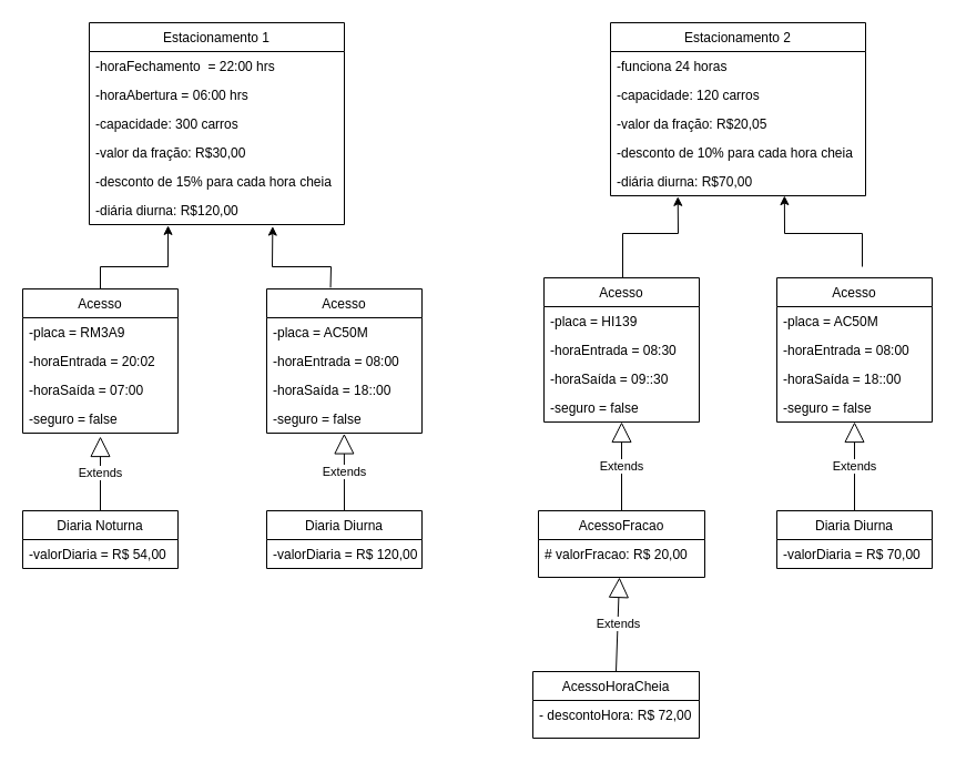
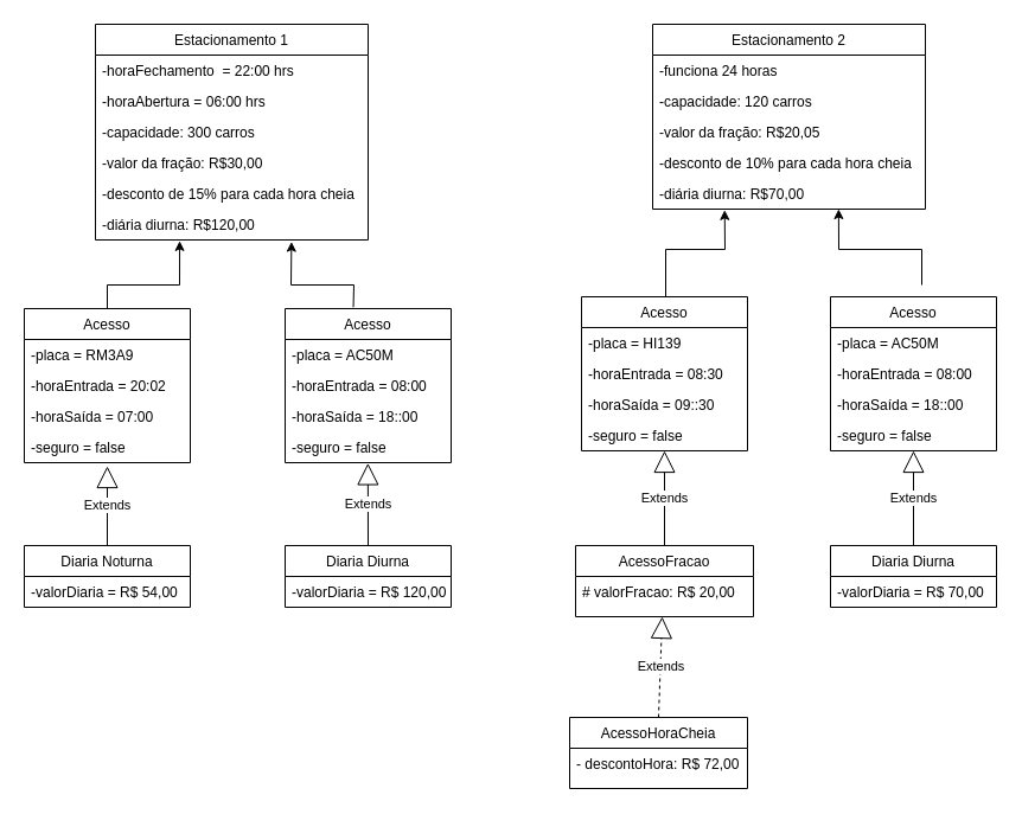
- <mxCell id="49" value="Extends" style="endArrow=block;endSize=16;endFill=0;html=1;rounded=0;exitX=0.5;exitY=0;exitDx=0;exitDy=0;entryX=0.487;entryY=1;entryDx=0;entryDy=0;entryPerimeter=0;" parent="1" source="50" target="53" edge="1"><mxGeometry width="160" relative="1" as="geometry"><mxPoint x="580" y="605" as="sourcePoint" /><mxPoint x="580" y="520" as="targetPoint" /></mxGeometry></mxCell>
+ <mxCell id="49" value="Extends" style="endArrow=block;endSize=16;endFill=0;html=1;rounded=0;exitX=0.5;exitY=0;exitDx=0;exitDy=0;entryX=0.487;entryY=1;entryDx=0;entryDy=0;entryPerimeter=0;dashed=1;" parent="1" source="50" target="53" edge="1"><mxGeometry width="160" relative="1" as="geometry"><mxPoint x="580" y="605" as="sourcePoint" /><mxPoint x="580" y="520" as="targetPoint" /></mxGeometry></mxCell>
